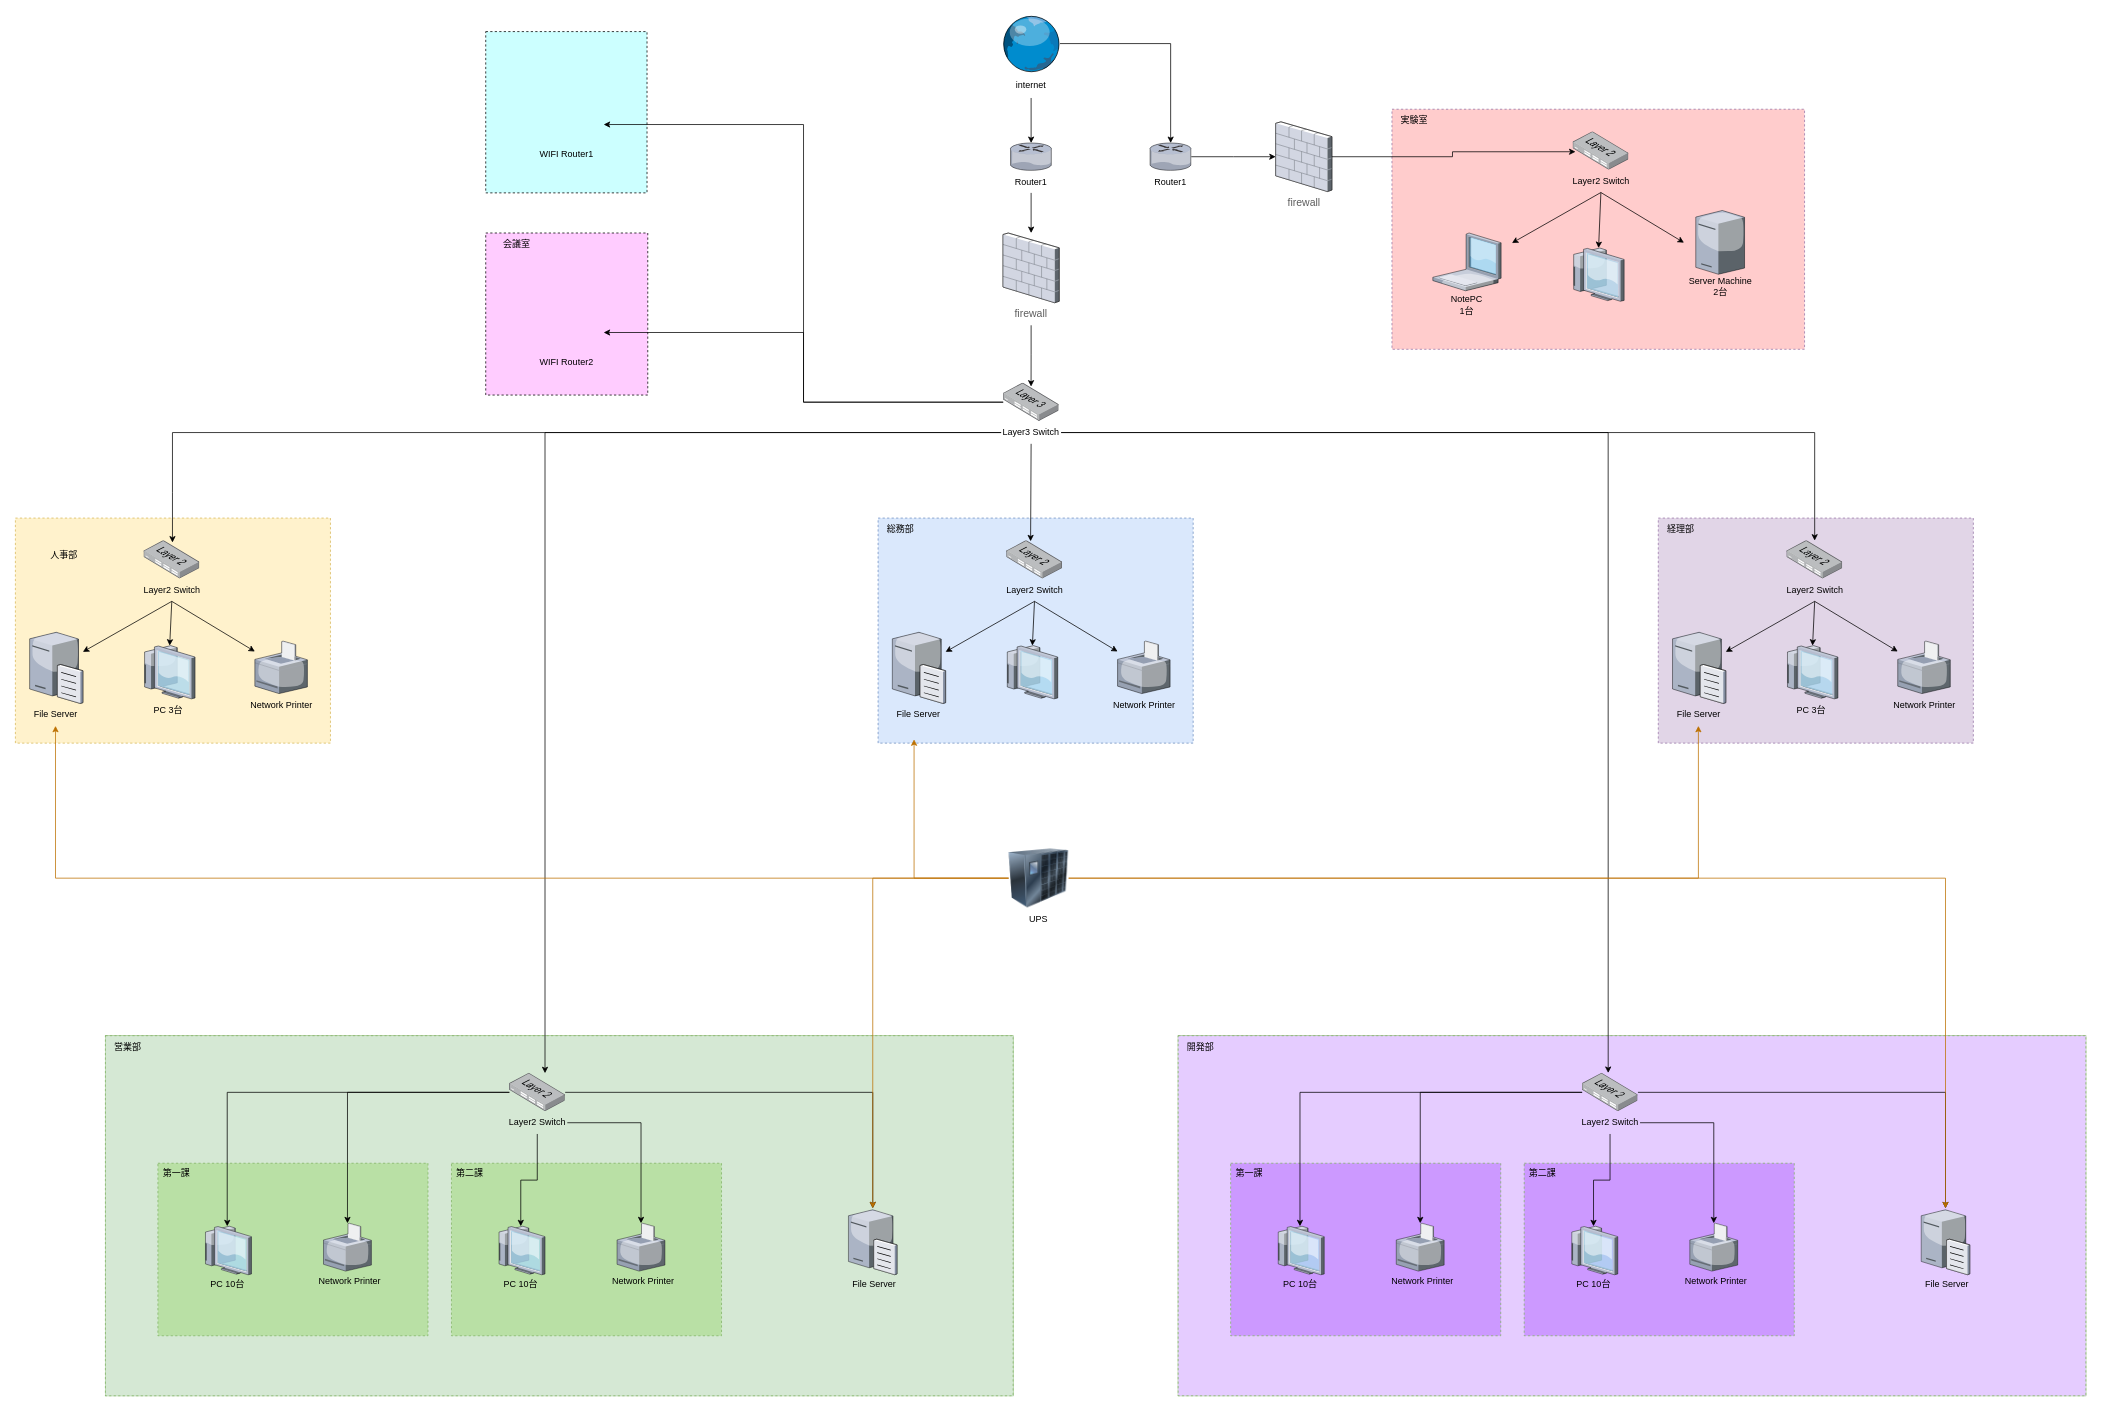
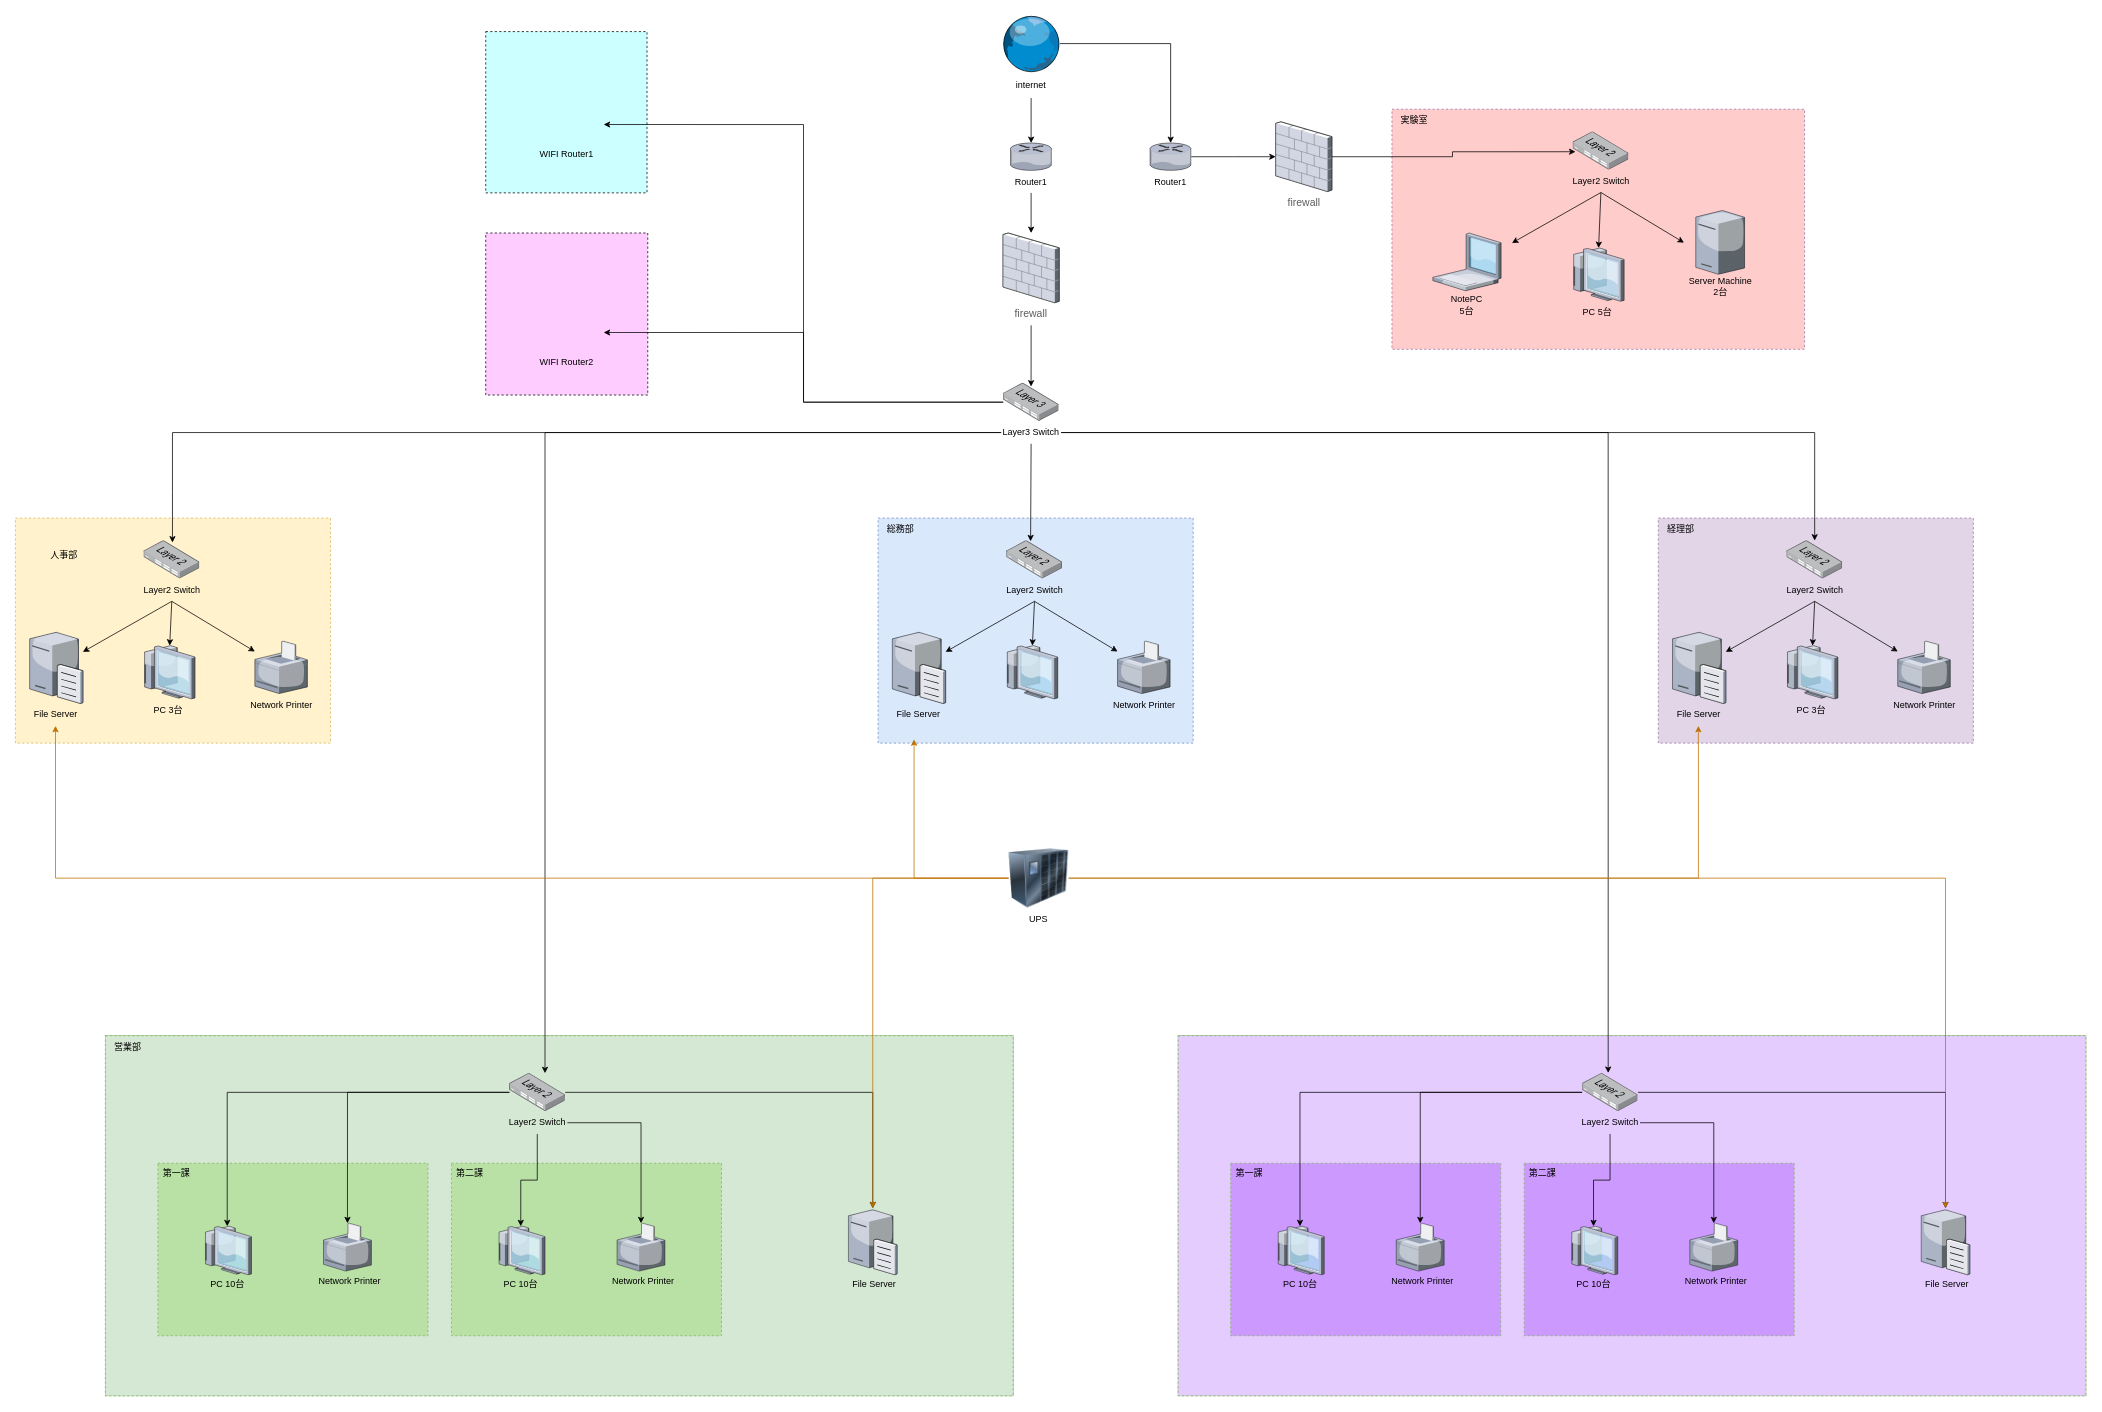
- <mxCell id="181" value="会議室" style="text;strokeColor=none;align=center;fillColor=none;html=1;verticalAlign=middle;whiteSpace=wrap;rounded=0;" vertex="1" parent="1"><mxGeometry x="647" y="310" width="83" height="30" as="geometry" /></mxCell>
- <mxCell id="174" value="NotePC　1台" style="text;strokeColor=none;align=center;fillColor=none;html=1;verticalAlign=middle;whiteSpace=wrap;rounded=0;" vertex="1" parent="172"><mxGeometry x="15.5" y="81" width="60" height="30" as="geometry" /></mxCell>
+ <mxCell id="174" value="NotePC　5台" style="text;strokeColor=none;align=center;fillColor=none;html=1;verticalAlign=middle;whiteSpace=wrap;rounded=0;" vertex="1" parent="172"><mxGeometry x="15.5" y="81" width="60" height="30" as="geometry" /></mxCell>
+ <mxCell id="168" value="PC 5台" style="text;strokeColor=none;align=center;fillColor=none;html=1;verticalAlign=middle;whiteSpace=wrap;rounded=0;" vertex="1" parent="166"><mxGeometry x="5.5" y="71" width="60" height="30" as="geometry" /></mxCell>
- <mxCell id="116" value="開発部" style="text;strokeColor=none;align=center;fillColor=none;html=1;verticalAlign=middle;whiteSpace=wrap;rounded=0;" vertex="1" parent="114"><mxGeometry width="60" height="30" as="geometry" /></mxCell>
